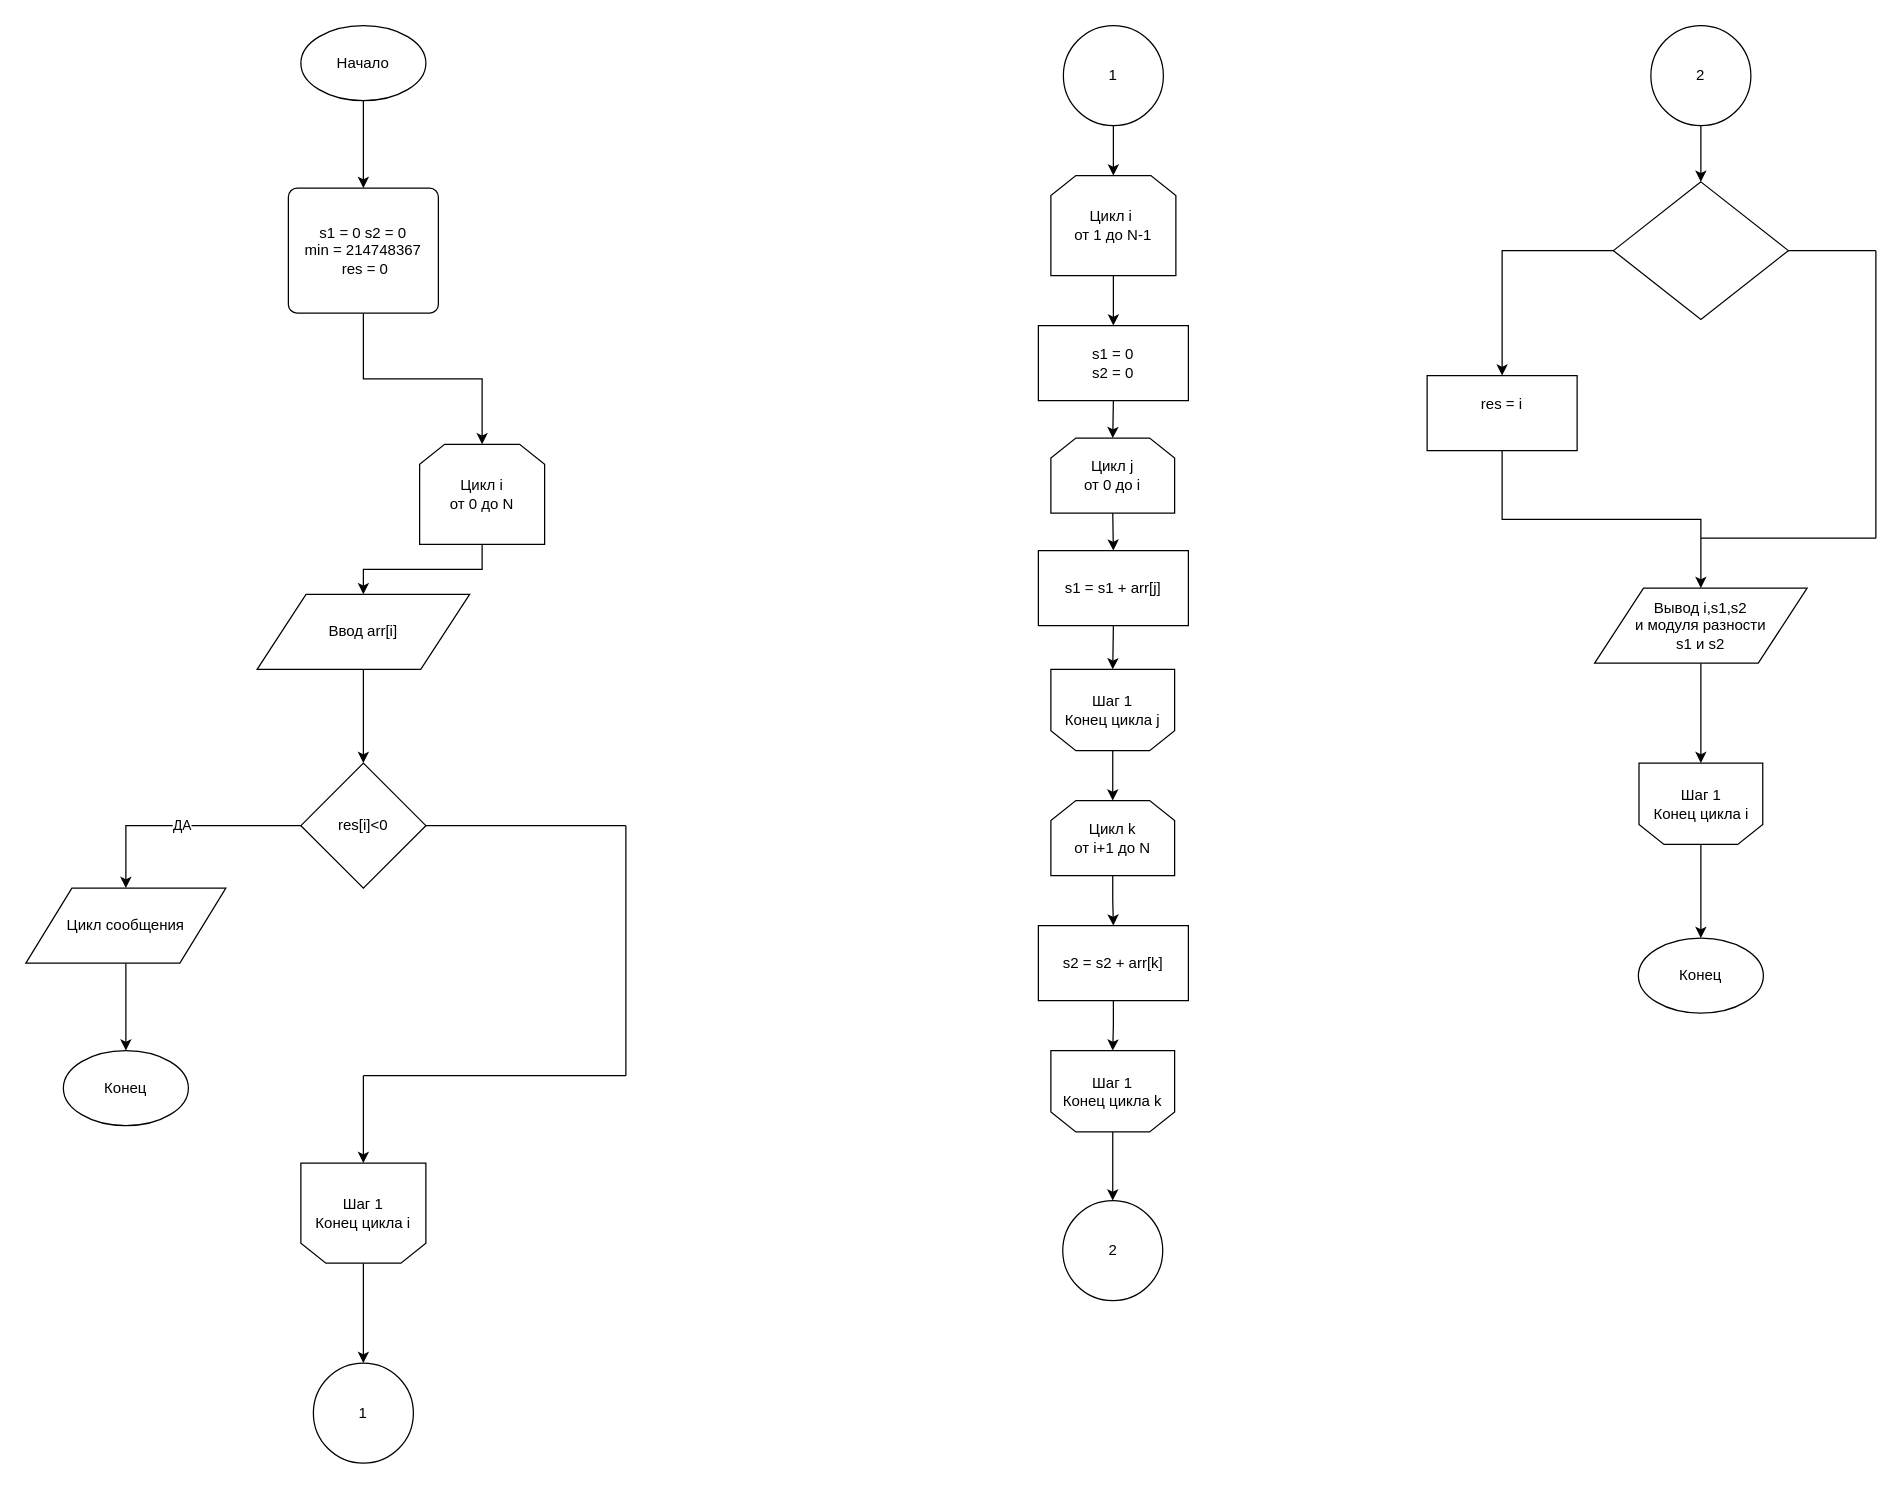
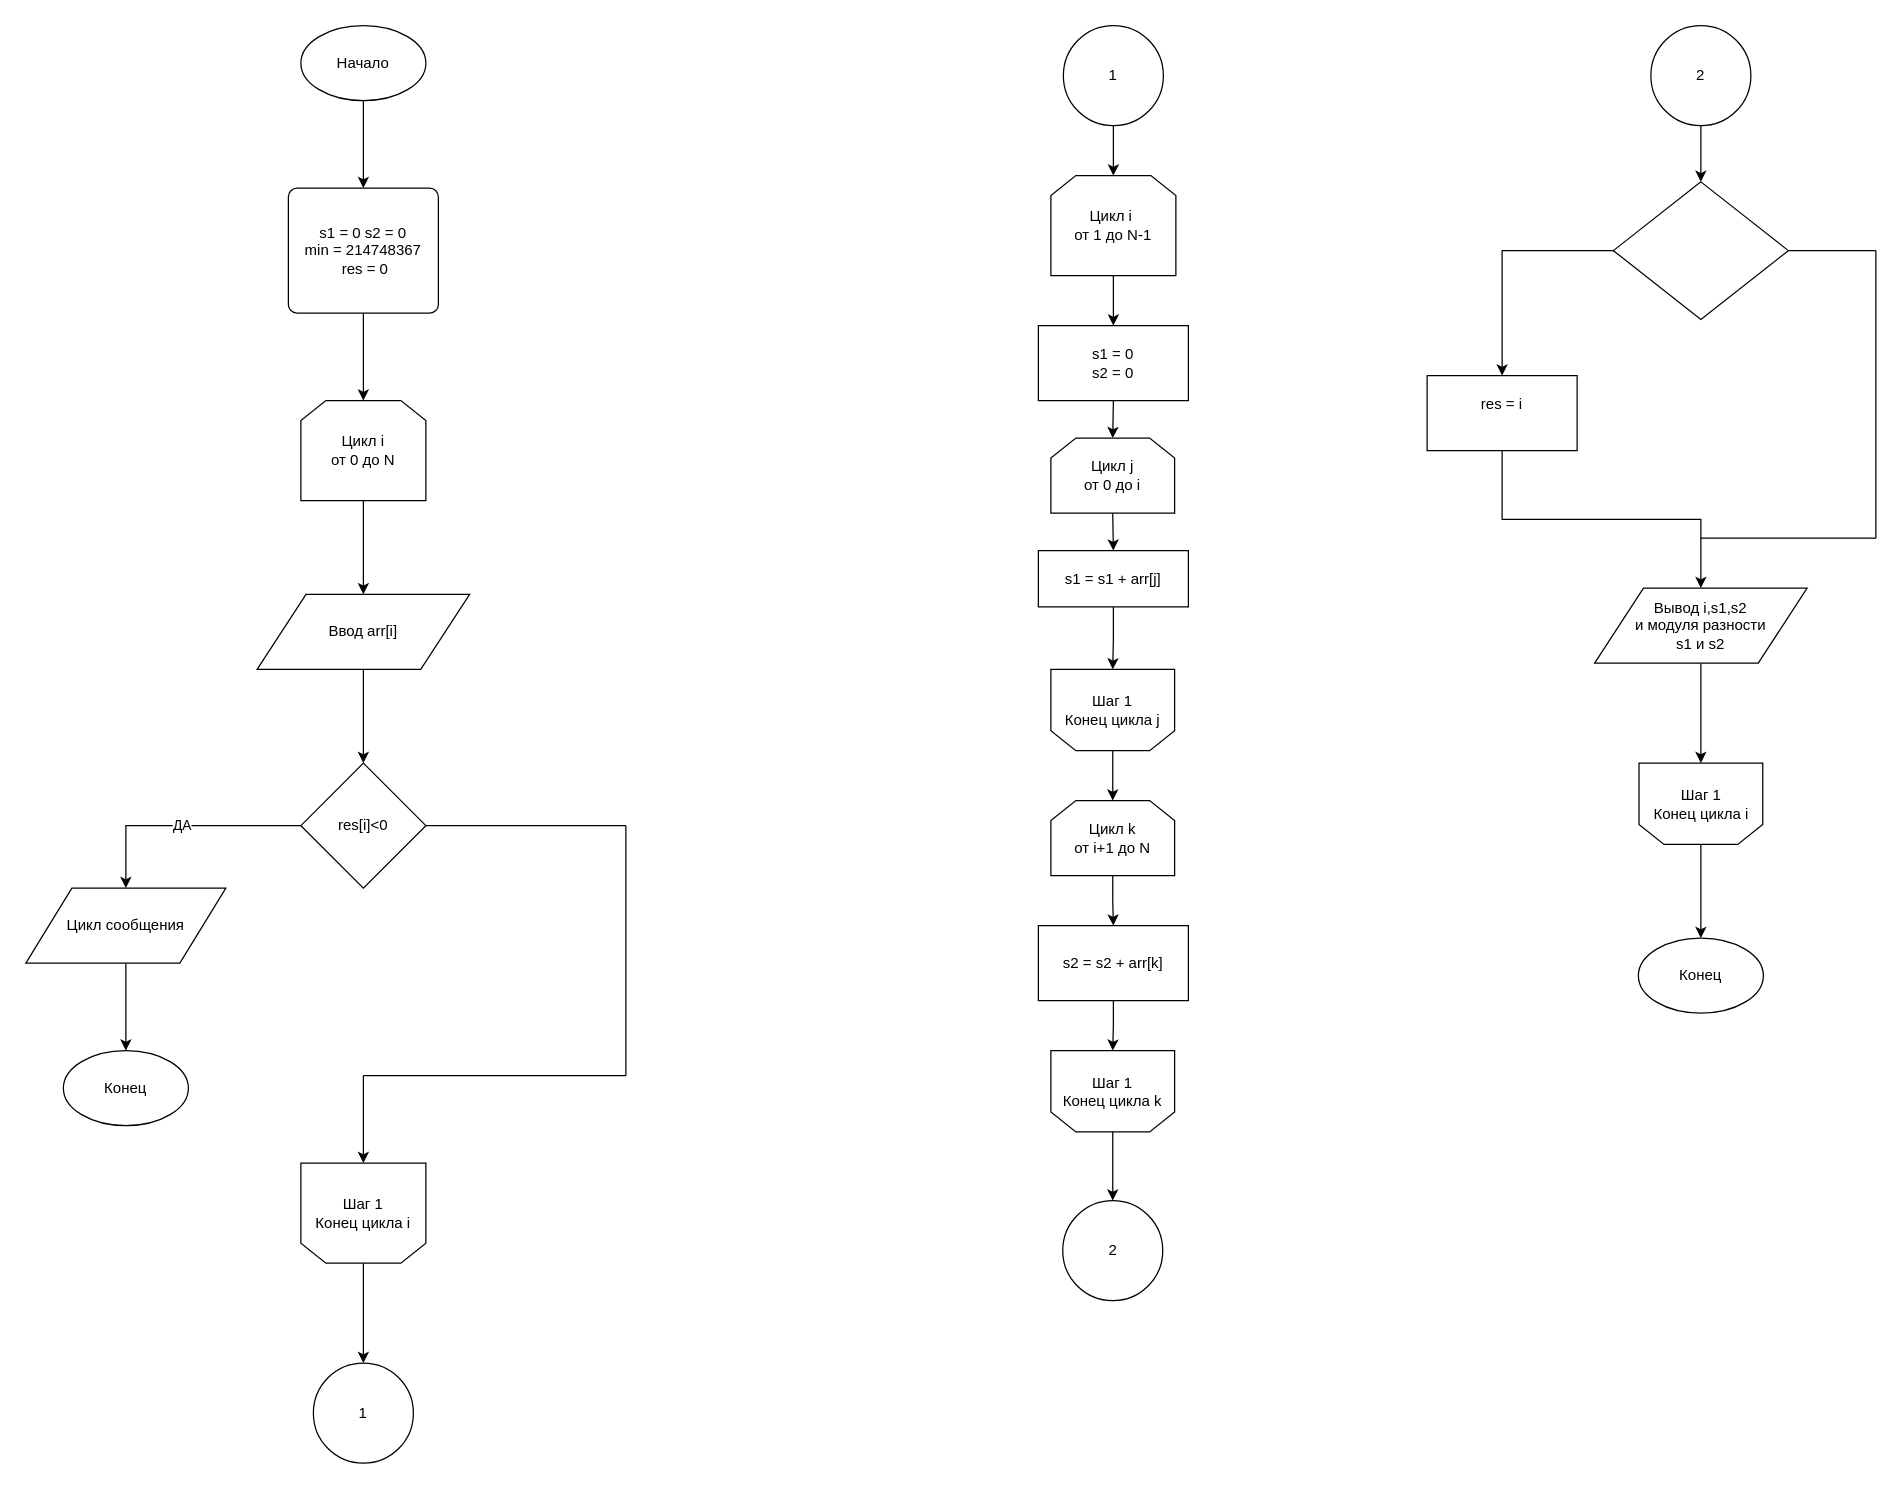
- <mxCell id="7" value="Цикл i&lt;br&gt;от 0 до N" style="shape=loopLimit;whiteSpace=wrap;html=1;flipV=0;" vertex="1" parent="1"><mxGeometry x="335" y="355" width="100" height="80" as="geometry" /></mxCell>
+ <mxCell id="7" value="Цикл i&lt;br&gt;от 0 до N" style="shape=loopLimit;whiteSpace=wrap;html=1;flipV=0;" vertex="1" parent="1"><mxGeometry x="240" y="320" width="100" height="80" as="geometry" /></mxCell>
- <mxCell id="28" value="s1 = s1 + arr[j]" style="rounded=0;whiteSpace=wrap;html=1;shadow=0;sketch=0;strokeWidth=1;" vertex="1" parent="1"><mxGeometry x="830" y="440" width="120" height="60" as="geometry" /></mxCell>
+ <mxCell id="28" value="s1 = s1 + arr[j]" style="rounded=0;whiteSpace=wrap;html=1;shadow=0;sketch=0;strokeWidth=1;" vertex="1" parent="1"><mxGeometry x="830" y="440" width="120" height="45" as="geometry" /></mxCell>
